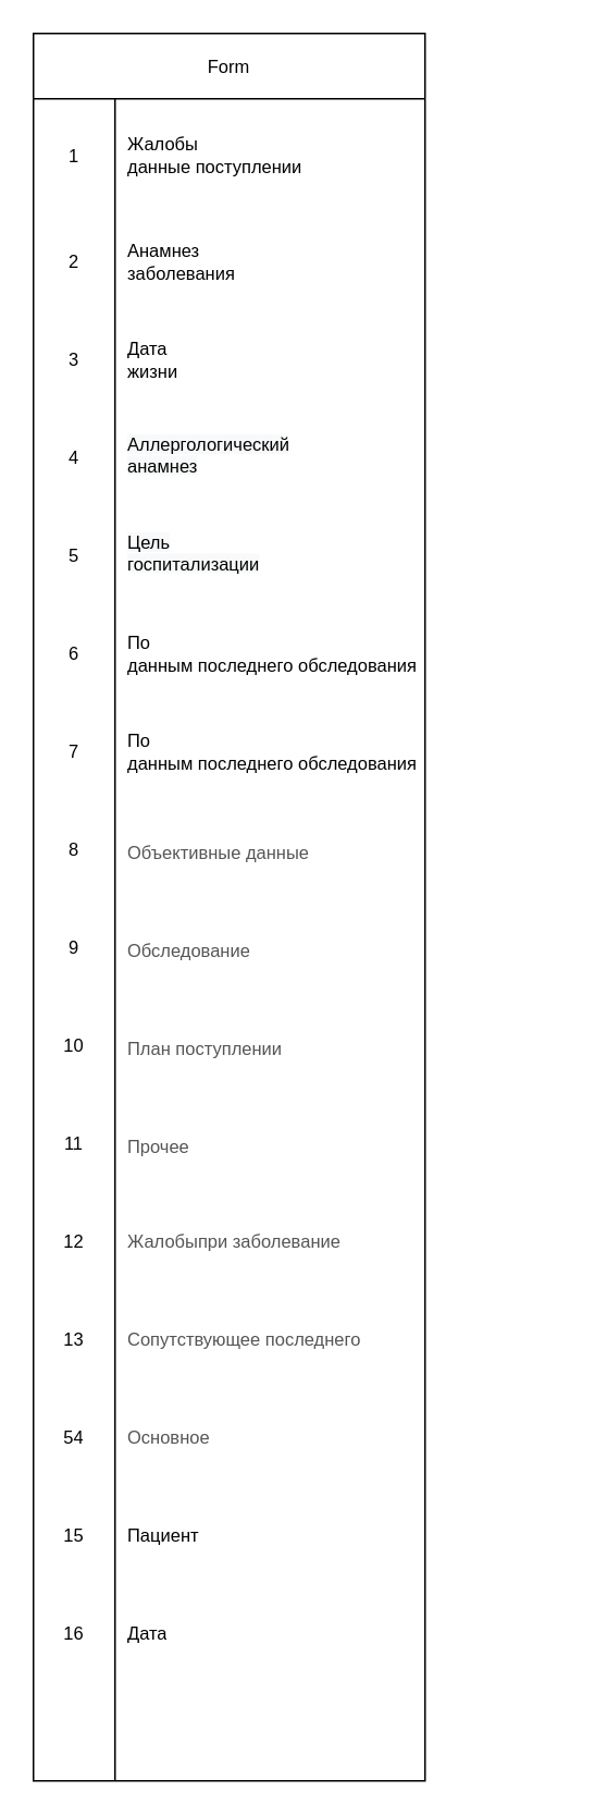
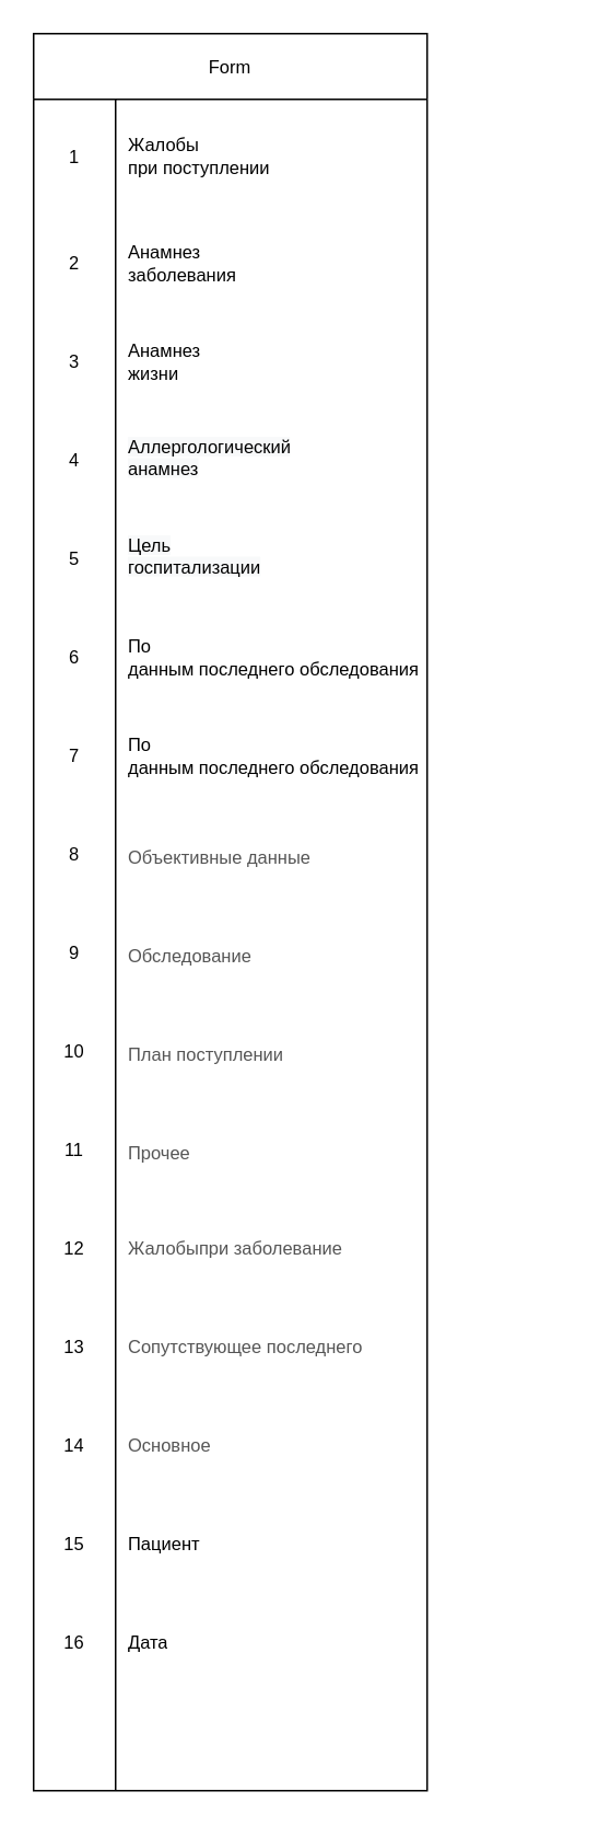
- <mxCell id="5" value="&lt;p class=&quot;MsoNormal&quot; style=&quot;font-size: 11px;&quot;&gt;&lt;span style=&quot;font-size: 11px;&quot;&gt;&lt;span lang=&quot;ru&quot; style=&quot;font-size: 11px;&quot;&gt;Жалобы&lt;br style=&quot;font-size: 11px;&quot;&gt;данные поступлении&lt;/span&gt;&lt;/span&gt;&lt;/p&gt;" style="shape=partialRectangle;html=1;whiteSpace=wrap;connectable=0;fillColor=none;top=0;left=0;bottom=0;right=0;align=left;spacingLeft=6;overflow=hidden;fontStyle=0;fontSize=11;" vertex="1" parent="3"><mxGeometry x="50" width="190" height="70" as="geometry"><mxRectangle width="190" height="70" as="alternateBounds" /></mxGeometry></mxCell>
+ <mxCell id="5" value="&lt;p class=&quot;MsoNormal&quot; style=&quot;font-size: 11px;&quot;&gt;&lt;span style=&quot;font-size: 11px;&quot;&gt;&lt;span lang=&quot;ru&quot; style=&quot;font-size: 11px;&quot;&gt;Жалобы&lt;br style=&quot;font-size: 11px;&quot;&gt;при поступлении&lt;/span&gt;&lt;/span&gt;&lt;/p&gt;" style="shape=partialRectangle;html=1;whiteSpace=wrap;connectable=0;fillColor=none;top=0;left=0;bottom=0;right=0;align=left;spacingLeft=6;overflow=hidden;fontStyle=0;fontSize=11;" vertex="1" parent="3"><mxGeometry x="50" width="190" height="70" as="geometry"><mxRectangle width="190" height="70" as="alternateBounds" /></mxGeometry></mxCell>
- <mxCell id="11" value="&lt;p class=&quot;MsoNormal&quot; style=&quot;font-size: 11px;&quot;&gt;&lt;span style=&quot;font-size: 11px;&quot;&gt;&lt;span lang=&quot;ru&quot; style=&quot;font-size: 11px;&quot;&gt;Дата&lt;br style=&quot;font-size: 11px;&quot;&gt;жизни&lt;/span&gt;&lt;/span&gt;&lt;/p&gt;" style="shape=partialRectangle;html=1;whiteSpace=wrap;connectable=0;fillColor=none;top=0;left=0;bottom=0;right=0;align=left;spacingLeft=6;overflow=hidden;fontStyle=0;fontSize=11;" vertex="1" parent="9"><mxGeometry x="50" width="190" height="60" as="geometry"><mxRectangle width="190" height="60" as="alternateBounds" /></mxGeometry></mxCell>
+ <mxCell id="11" value="&lt;p class=&quot;MsoNormal&quot; style=&quot;font-size: 11px;&quot;&gt;&lt;span style=&quot;font-size: 11px;&quot;&gt;&lt;span lang=&quot;ru&quot; style=&quot;font-size: 11px;&quot;&gt;Анамнез&lt;br style=&quot;font-size: 11px;&quot;&gt;жизни&lt;/span&gt;&lt;/span&gt;&lt;/p&gt;" style="shape=partialRectangle;html=1;whiteSpace=wrap;connectable=0;fillColor=none;top=0;left=0;bottom=0;right=0;align=left;spacingLeft=6;overflow=hidden;fontStyle=0;fontSize=11;" vertex="1" parent="9"><mxGeometry x="50" width="190" height="60" as="geometry"><mxRectangle width="190" height="60" as="alternateBounds" /></mxGeometry></mxCell>
- <mxCell id="43" value="54" style="shape=partialRectangle;html=1;whiteSpace=wrap;connectable=0;fillColor=none;top=0;left=0;bottom=0;right=0;overflow=hidden;fontStyle=0;fontSize=11;" vertex="1" parent="42"><mxGeometry width="50" height="60" as="geometry"><mxRectangle width="50" height="60" as="alternateBounds" /></mxGeometry></mxCell>
+ <mxCell id="43" value="14" style="shape=partialRectangle;html=1;whiteSpace=wrap;connectable=0;fillColor=none;top=0;left=0;bottom=0;right=0;overflow=hidden;fontStyle=0;fontSize=11;" vertex="1" parent="42"><mxGeometry width="50" height="60" as="geometry"><mxRectangle width="50" height="60" as="alternateBounds" /></mxGeometry></mxCell>
